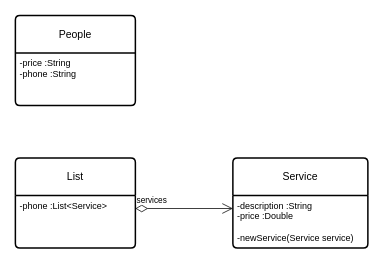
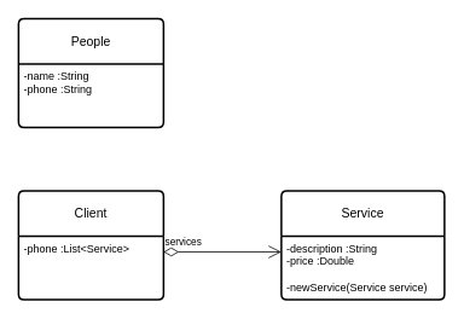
- <mxCell id="8" value="-price :String&lt;div&gt;-phone :String&lt;/div&gt;&lt;div&gt;&lt;br&gt;&lt;/div&gt;" style="align=left;strokeColor=none;fillColor=none;spacingLeft=4;spacingRight=4;fontSize=12;verticalAlign=top;resizable=0;rotatable=0;part=1;html=1;whiteSpace=wrap;" vertex="1" parent="7"><mxGeometry y="50" width="160" height="70" as="geometry" /></mxCell>
+ <mxCell id="8" value="-name :String&lt;div&gt;-phone :String&lt;/div&gt;&lt;div&gt;&lt;br&gt;&lt;/div&gt;" style="align=left;strokeColor=none;fillColor=none;spacingLeft=4;spacingRight=4;fontSize=12;verticalAlign=top;resizable=0;rotatable=0;part=1;html=1;whiteSpace=wrap;" vertex="1" parent="7"><mxGeometry y="50" width="160" height="70" as="geometry" /></mxCell>
- <mxCell id="2" value="List" style="swimlane;childLayout=stackLayout;horizontal=1;startSize=50;horizontalStack=0;rounded=1;fontSize=14;fontStyle=0;strokeWidth=2;resizeParent=0;resizeLast=1;shadow=0;dashed=0;align=center;arcSize=4;whiteSpace=wrap;html=1;" vertex="1" parent="1"><mxGeometry x="20" y="210" width="160" height="120" as="geometry" /></mxCell>
+ <mxCell id="2" value="Client" style="swimlane;childLayout=stackLayout;horizontal=1;startSize=50;horizontalStack=0;rounded=1;fontSize=14;fontStyle=0;strokeWidth=2;resizeParent=0;resizeLast=1;shadow=0;dashed=0;align=center;arcSize=4;whiteSpace=wrap;html=1;" vertex="1" parent="1"><mxGeometry x="20" y="210" width="160" height="120" as="geometry" /></mxCell>
